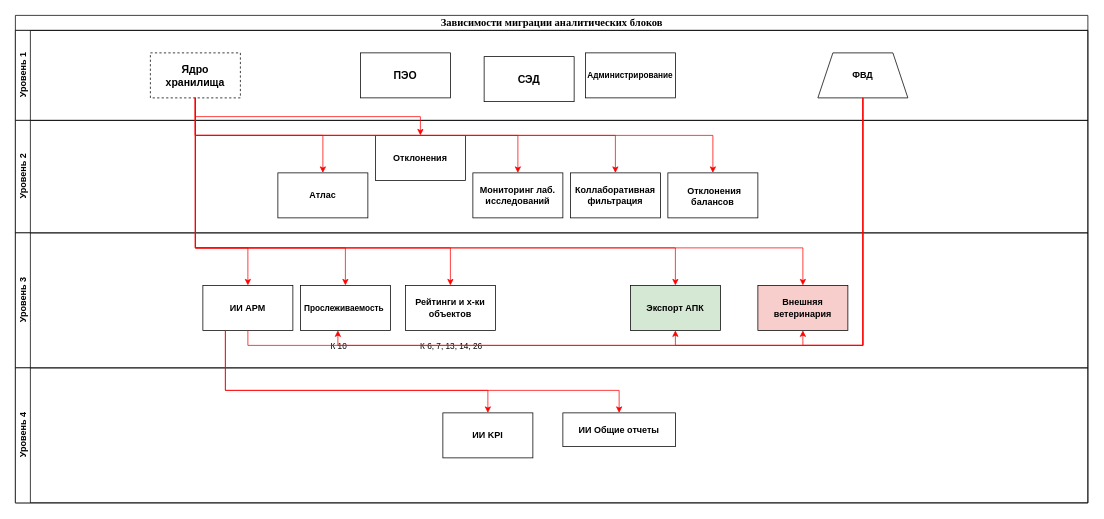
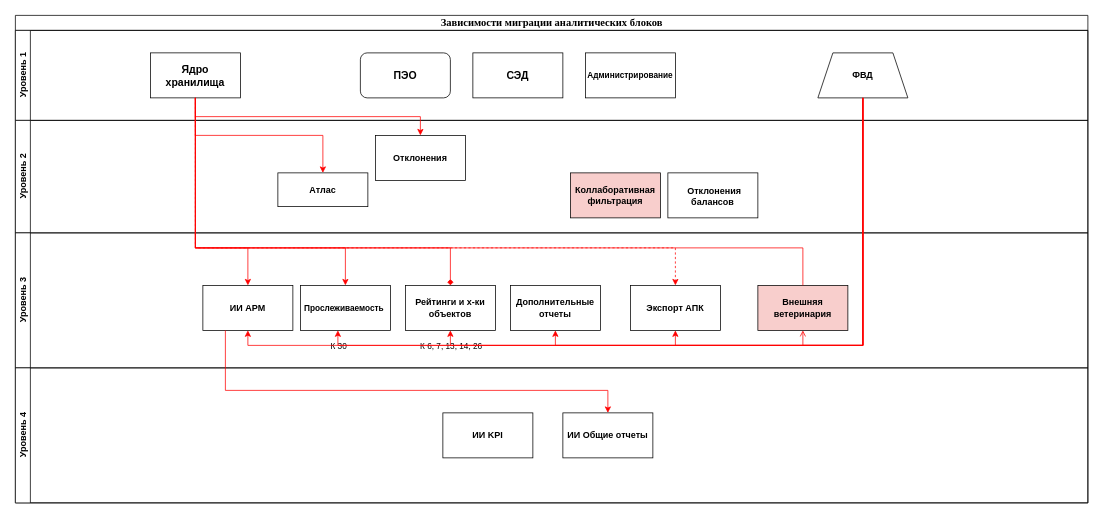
- <mxCell id="4" value="&lt;b&gt;&lt;font style=&quot;font-size: 14px;&quot;&gt;Ядро хранилища&lt;/font&gt;&lt;/b&gt;" style="rounded=0;whiteSpace=wrap;html=1;strokeColor=default;dashed=1;" parent="3" vertex="1"><mxGeometry x="180" y="30" width="120" height="60" as="geometry" /></mxCell>
+ <mxCell id="4" value="&lt;b&gt;&lt;font style=&quot;font-size: 14px;&quot;&gt;Ядро хранилища&lt;/font&gt;&lt;/b&gt;" style="rounded=0;whiteSpace=wrap;html=1;strokeColor=default;" parent="3" vertex="1"><mxGeometry x="180" y="30" width="120" height="60" as="geometry" /></mxCell>
- <mxCell id="8" value="&lt;span id=&quot;docs-internal-guid-7d615c99-7fff-7a86-46f8-0a8af28e0f3e&quot;&gt;&lt;span style=&quot;font-family: Arial, sans-serif; background-color: transparent; font-variant-numeric: normal; font-variant-east-asian: normal; font-variant-alternates: normal; font-variant-position: normal; vertical-align: baseline; white-space-collapse: preserve;&quot;&gt;&lt;font style=&quot;font-size: 14px;&quot;&gt;&lt;b style=&quot;&quot;&gt;ПЭО&lt;/b&gt;&lt;/font&gt;&lt;/span&gt;&lt;/span&gt;" style="rounded=0;whiteSpace=wrap;html=1;strokeColor=default;" vertex="1" parent="3"><mxGeometry x="460" y="30" width="120" height="60" as="geometry" /></mxCell>
+ <mxCell id="8" value="&lt;span id=&quot;docs-internal-guid-7d615c99-7fff-7a86-46f8-0a8af28e0f3e&quot;&gt;&lt;span style=&quot;font-family: Arial, sans-serif; background-color: transparent; font-variant-numeric: normal; font-variant-east-asian: normal; font-variant-alternates: normal; font-variant-position: normal; vertical-align: baseline; white-space-collapse: preserve;&quot;&gt;&lt;font style=&quot;font-size: 14px;&quot;&gt;&lt;b style=&quot;&quot;&gt;ПЭО&lt;/b&gt;&lt;/font&gt;&lt;/span&gt;&lt;/span&gt;" style="whiteSpace=wrap;html=1;strokeColor=default;rounded=1;" vertex="1" parent="3"><mxGeometry x="460" y="30" width="120" height="60" as="geometry" /></mxCell>
- <mxCell id="5" value="&lt;span style=&quot;font-size: 14px;&quot;&gt;&lt;b&gt;СЭД&lt;/b&gt;&lt;/span&gt;" style="rounded=0;whiteSpace=wrap;html=1;strokeColor=default;" parent="3" vertex="1"><mxGeometry x="625" y="35" width="120" height="60" as="geometry" /></mxCell>
+ <mxCell id="5" value="&lt;span style=&quot;font-size: 14px;&quot;&gt;&lt;b&gt;СЭД&lt;/b&gt;&lt;/span&gt;" style="rounded=0;whiteSpace=wrap;html=1;strokeColor=default;" parent="3" vertex="1"><mxGeometry x="610" y="30" width="120" height="60" as="geometry" /></mxCell>
- <mxCell id="31" style="edgeStyle=elbowEdgeStyle;rounded=0;orthogonalLoop=1;jettySize=auto;elbow=vertical;html=1;exitX=0.5;exitY=1;exitDx=0;exitDy=0;strokeColor=#FF0000;" parent="2" source="4" target="14" edge="1"><mxGeometry relative="1" as="geometry" /></mxCell>
- <mxCell id="30" style="edgeStyle=elbowEdgeStyle;rounded=0;orthogonalLoop=1;jettySize=auto;elbow=vertical;html=1;exitX=0.5;exitY=1;exitDx=0;exitDy=0;strokeColor=#FF0000;" parent="2" source="4" target="13" edge="1"><mxGeometry relative="1" as="geometry" /></mxCell>
- <mxCell id="29" style="edgeStyle=elbowEdgeStyle;rounded=0;orthogonalLoop=1;jettySize=auto;elbow=vertical;html=1;exitX=0.5;exitY=1;exitDx=0;exitDy=0;strokeColor=#FF0000;" parent="2" source="4" target="12" edge="1"><mxGeometry relative="1" as="geometry" /></mxCell>
- <mxCell id="10" value="&lt;span id=&quot;docs-internal-guid-7d615c99-7fff-7a86-46f8-0a8af28e0f3e&quot;&gt;&lt;span style=&quot;font-family: Arial, sans-serif; background-color: transparent; font-weight: 700; font-variant-numeric: normal; font-variant-east-asian: normal; font-variant-alternates: normal; font-variant-position: normal; vertical-align: baseline; white-space-collapse: preserve;&quot;&gt;&lt;font style=&quot;font-size: 12px;&quot;&gt;Атлас&lt;/font&gt;&lt;/span&gt;&lt;/span&gt;" style="rounded=0;whiteSpace=wrap;html=1;strokeColor=default;" parent="9" vertex="1"><mxGeometry x="350" y="70" width="120" height="60" as="geometry" /></mxCell>
+ <mxCell id="10" value="&lt;span id=&quot;docs-internal-guid-7d615c99-7fff-7a86-46f8-0a8af28e0f3e&quot;&gt;&lt;span style=&quot;font-family: Arial, sans-serif; background-color: transparent; font-weight: 700; font-variant-numeric: normal; font-variant-east-asian: normal; font-variant-alternates: normal; font-variant-position: normal; vertical-align: baseline; white-space-collapse: preserve;&quot;&gt;&lt;font style=&quot;font-size: 12px;&quot;&gt;Атлас&lt;/font&gt;&lt;/span&gt;&lt;/span&gt;" style="rounded=0;whiteSpace=wrap;html=1;strokeColor=default;" parent="9" vertex="1"><mxGeometry x="350" y="70" width="120" height="45" as="geometry" /></mxCell>
- <mxCell id="12" value="&lt;span id=&quot;docs-internal-guid-870f3a8c-7fff-78d6-4519-5aa0fbe8bb6a&quot;&gt;&lt;span style=&quot;font-family: Arial, sans-serif; background-color: transparent; font-weight: 700; font-variant-numeric: normal; font-variant-east-asian: normal; font-variant-alternates: normal; font-variant-position: normal; vertical-align: baseline; white-space-collapse: preserve;&quot;&gt;&lt;font style=&quot;font-size: 12px;&quot;&gt;Мониторинг лаб. исследований&lt;/font&gt;&lt;/span&gt;&lt;/span&gt;" style="rounded=0;whiteSpace=wrap;html=1;strokeColor=default;" parent="9" vertex="1"><mxGeometry x="610" y="70" width="120" height="60" as="geometry" /></mxCell>
- <mxCell id="13" value="&lt;span id=&quot;docs-internal-guid-a794fde9-7fff-b875-dd36-8d0dae9d6180&quot;&gt;&lt;span style=&quot;font-family: Arial, sans-serif; background-color: transparent; font-weight: 700; font-variant-numeric: normal; font-variant-east-asian: normal; font-variant-alternates: normal; font-variant-position: normal; vertical-align: baseline; white-space-collapse: preserve;&quot;&gt;&lt;font style=&quot;font-size: 12px;&quot;&gt;Коллаборативная фильтрация&lt;/font&gt;&lt;/span&gt;&lt;/span&gt;" style="rounded=0;whiteSpace=wrap;html=1;strokeColor=default;" parent="9" vertex="1"><mxGeometry x="740" y="70" width="120" height="60" as="geometry" /></mxCell>
+ <mxCell id="13" value="&lt;span id=&quot;docs-internal-guid-a794fde9-7fff-b875-dd36-8d0dae9d6180&quot;&gt;&lt;span style=&quot;font-family: Arial, sans-serif; background-color: transparent; font-weight: 700; font-variant-numeric: normal; font-variant-east-asian: normal; font-variant-alternates: normal; font-variant-position: normal; vertical-align: baseline; white-space-collapse: preserve;&quot;&gt;&lt;font style=&quot;font-size: 12px;&quot;&gt;Коллаборативная фильтрация&lt;/font&gt;&lt;/span&gt;&lt;/span&gt;" style="rounded=0;whiteSpace=wrap;html=1;strokeColor=default;fillColor=#f8cecc;" parent="9" vertex="1"><mxGeometry x="740" y="70" width="120" height="60" as="geometry" /></mxCell>
- <mxCell id="34" style="edgeStyle=elbowEdgeStyle;rounded=0;orthogonalLoop=1;jettySize=auto;elbow=vertical;html=1;exitX=0.5;exitY=1;exitDx=0;exitDy=0;strokeColor=#FF0000;" parent="2" source="4" target="20" edge="1"><mxGeometry relative="1" as="geometry"><Array as="points"><mxPoint x="220" y="310" /></Array></mxGeometry></mxCell>
+ <mxCell id="34" style="edgeStyle=elbowEdgeStyle;rounded=0;orthogonalLoop=1;jettySize=auto;elbow=vertical;html=1;exitX=0.5;exitY=1;exitDx=0;exitDy=0;strokeColor=#FF0000;dashed=1;" parent="2" source="4" target="20" edge="1"><mxGeometry relative="1" as="geometry"><Array as="points"><mxPoint x="220" y="310" /></Array></mxGeometry></mxCell>
- <mxCell id="33" style="edgeStyle=elbowEdgeStyle;rounded=0;orthogonalLoop=1;jettySize=auto;elbow=vertical;html=1;exitX=0.5;exitY=1;exitDx=0;exitDy=0;strokeColor=#FF0000;" parent="2" source="4" target="17" edge="1"><mxGeometry relative="1" as="geometry"><Array as="points"><mxPoint x="270" y="310" /></Array></mxGeometry></mxCell>
+ <mxCell id="33" style="edgeStyle=elbowEdgeStyle;rounded=0;orthogonalLoop=1;jettySize=auto;elbow=vertical;html=1;exitX=0.5;exitY=1;exitDx=0;exitDy=0;strokeColor=#FF0000;endArrow=diamond;" parent="2" source="4" target="17" edge="1"><mxGeometry relative="1" as="geometry"><Array as="points"><mxPoint x="270" y="310" /></Array></mxGeometry></mxCell>
- <mxCell id="35" style="edgeStyle=elbowEdgeStyle;rounded=0;orthogonalLoop=1;jettySize=auto;elbow=vertical;html=1;exitX=0.5;exitY=1;exitDx=0;exitDy=0;strokeColor=#FF0000;" parent="2" source="4" target="21" edge="1"><mxGeometry relative="1" as="geometry"><Array as="points"><mxPoint x="250" y="310" /></Array></mxGeometry></mxCell>
+ <mxCell id="35" style="edgeStyle=elbowEdgeStyle;rounded=0;orthogonalLoop=1;jettySize=auto;elbow=vertical;html=1;exitX=0.5;exitY=1;exitDx=0;exitDy=0;strokeColor=#FF0000;endArrow=none;" parent="2" source="4" target="21" edge="1"><mxGeometry relative="1" as="geometry"><Array as="points"><mxPoint x="250" y="310" /></Array></mxGeometry></mxCell>
+ <mxCell id="18" value="&lt;span id=&quot;docs-internal-guid-e4dde303-7fff-07b4-d732-defd84a26daf&quot;&gt;&lt;span style=&quot;font-family: Arial, sans-serif; background-color: transparent; font-weight: 700; font-variant-numeric: normal; font-variant-east-asian: normal; font-variant-alternates: normal; font-variant-position: normal; vertical-align: baseline; white-space-collapse: preserve;&quot;&gt;&lt;font style=&quot;font-size: 12px;&quot;&gt;Дополнительные отчеты&lt;/font&gt;&lt;/span&gt;&lt;/span&gt;" style="rounded=0;whiteSpace=wrap;html=1;strokeColor=default;" parent="15" vertex="1"><mxGeometry x="660" y="70" width="120" height="60" as="geometry" /></mxCell>
- <mxCell id="20" value="&lt;span id=&quot;docs-internal-guid-900b498e-7fff-182f-1e8f-28ba7d5d7925&quot;&gt;&lt;span style=&quot;font-family: Arial, sans-serif; background-color: transparent; font-variant-numeric: normal; font-variant-east-asian: normal; font-variant-alternates: normal; font-variant-position: normal; vertical-align: baseline; white-space-collapse: preserve;&quot;&gt;&lt;b style=&quot;&quot;&gt;&lt;font style=&quot;font-size: 12px;&quot;&gt;Экспорт АПК&lt;/font&gt;&lt;/b&gt;&lt;/span&gt;&lt;/span&gt;" style="rounded=0;whiteSpace=wrap;html=1;strokeColor=default;fillColor=#d5e8d4;" parent="15" vertex="1"><mxGeometry x="820" y="70" width="120" height="60" as="geometry" /></mxCell>
+ <mxCell id="20" value="&lt;span id=&quot;docs-internal-guid-900b498e-7fff-182f-1e8f-28ba7d5d7925&quot;&gt;&lt;span style=&quot;font-family: Arial, sans-serif; background-color: transparent; font-variant-numeric: normal; font-variant-east-asian: normal; font-variant-alternates: normal; font-variant-position: normal; vertical-align: baseline; white-space-collapse: preserve;&quot;&gt;&lt;b style=&quot;&quot;&gt;&lt;font style=&quot;font-size: 12px;&quot;&gt;Экспорт АПК&lt;/font&gt;&lt;/b&gt;&lt;/span&gt;&lt;/span&gt;" style="rounded=0;whiteSpace=wrap;html=1;strokeColor=default;" parent="15" vertex="1"><mxGeometry x="820" y="70" width="120" height="60" as="geometry" /></mxCell>
- <mxCell id="36" style="edgeStyle=elbowEdgeStyle;rounded=0;orthogonalLoop=1;jettySize=auto;elbow=vertical;html=1;exitX=0.5;exitY=1;exitDx=0;exitDy=0;entryX=0.5;entryY=1;entryDx=0;entryDy=0;strokeColor=#FF0000;endArrow=none;" parent="2" source="7" target="19" edge="1"><mxGeometry relative="1" as="geometry"><Array as="points"><mxPoint x="1140" y="440" /></Array></mxGeometry></mxCell>
+ <mxCell id="36" style="edgeStyle=elbowEdgeStyle;rounded=0;orthogonalLoop=1;jettySize=auto;elbow=vertical;html=1;exitX=0.5;exitY=1;exitDx=0;exitDy=0;entryX=0.5;entryY=1;entryDx=0;entryDy=0;strokeColor=#FF0000;" parent="2" source="7" target="19" edge="1"><mxGeometry relative="1" as="geometry"><Array as="points"><mxPoint x="1140" y="440" /></Array></mxGeometry></mxCell>
- <mxCell id="37" style="edgeStyle=elbowEdgeStyle;rounded=0;orthogonalLoop=1;jettySize=auto;elbow=vertical;html=1;exitX=0.5;exitY=1;exitDx=0;exitDy=0;entryX=0.5;entryY=1;entryDx=0;entryDy=0;strokeColor=#FF0000;" parent="2" source="7" target="21" edge="1"><mxGeometry relative="1" as="geometry"><Array as="points"><mxPoint x="990" y="440" /></Array></mxGeometry></mxCell>
+ <mxCell id="37" style="edgeStyle=elbowEdgeStyle;rounded=0;orthogonalLoop=1;jettySize=auto;elbow=vertical;html=1;exitX=0.5;exitY=1;exitDx=0;exitDy=0;entryX=0.5;entryY=1;entryDx=0;entryDy=0;strokeColor=#FF0000;endArrow=open;" parent="2" source="7" target="21" edge="1"><mxGeometry relative="1" as="geometry"><Array as="points"><mxPoint x="990" y="440" /></Array></mxGeometry></mxCell>
+ <mxCell id="40" style="edgeStyle=elbowEdgeStyle;rounded=0;orthogonalLoop=1;jettySize=auto;elbow=vertical;html=1;exitX=0.5;exitY=1;exitDx=0;exitDy=0;entryX=0.5;entryY=1;entryDx=0;entryDy=0;strokeColor=#FF0000;" parent="2" source="7" target="17" edge="1"><mxGeometry relative="1" as="geometry"><Array as="points"><mxPoint x="940" y="440" /></Array></mxGeometry></mxCell>
+ <mxCell id="39" style="edgeStyle=elbowEdgeStyle;rounded=0;orthogonalLoop=1;jettySize=auto;elbow=vertical;html=1;exitX=0.5;exitY=1;exitDx=0;exitDy=0;entryX=0.5;entryY=1;entryDx=0;entryDy=0;strokeColor=#FF0000;" parent="2" source="7" target="18" edge="1"><mxGeometry relative="1" as="geometry"><Array as="points"><mxPoint x="940" y="440" /></Array></mxGeometry></mxCell>
- <mxCell id="23" value="К 10" style="edgeLabel;html=1;align=center;verticalAlign=middle;resizable=0;points=[];" parent="15" vertex="1" connectable="0"><mxGeometry x="430" y="150" as="geometry" /></mxCell>
+ <mxCell id="23" value="К 30" style="edgeLabel;html=1;align=center;verticalAlign=middle;resizable=0;points=[];" parent="15" vertex="1" connectable="0"><mxGeometry x="430" y="150" as="geometry" /></mxCell>
- <mxCell id="44" style="edgeStyle=elbowEdgeStyle;rounded=0;orthogonalLoop=1;jettySize=auto;elbow=vertical;html=1;exitX=0.25;exitY=1;exitDx=0;exitDy=0;strokeColor=#FF0000;" parent="2" source="19" target="26" edge="1"><mxGeometry relative="1" as="geometry"><Array as="points"><mxPoint x="360" y="500" /></Array></mxGeometry></mxCell>
- <mxCell id="25" value="&lt;span id=&quot;docs-internal-guid-7d615c99-7fff-7a86-46f8-0a8af28e0f3e&quot;&gt;&lt;span style=&quot;font-family: Arial, sans-serif; background-color: transparent; font-weight: 700; font-variant-numeric: normal; font-variant-east-asian: normal; font-variant-alternates: normal; font-variant-position: normal; vertical-align: baseline; white-space-collapse: preserve;&quot;&gt;&lt;font style=&quot;font-size: 12px;&quot;&gt;ИИ Общие отчеты&lt;/font&gt;&lt;/span&gt;&lt;/span&gt;" style="rounded=0;whiteSpace=wrap;html=1;strokeColor=default;" parent="24" vertex="1"><mxGeometry x="730" y="60" width="150" height="45" as="geometry" /></mxCell>
+ <mxCell id="25" value="&lt;span id=&quot;docs-internal-guid-7d615c99-7fff-7a86-46f8-0a8af28e0f3e&quot;&gt;&lt;span style=&quot;font-family: Arial, sans-serif; background-color: transparent; font-weight: 700; font-variant-numeric: normal; font-variant-east-asian: normal; font-variant-alternates: normal; font-variant-position: normal; vertical-align: baseline; white-space-collapse: preserve;&quot;&gt;&lt;font style=&quot;font-size: 12px;&quot;&gt;ИИ Общие отчеты&lt;/font&gt;&lt;/span&gt;&lt;/span&gt;" style="rounded=0;whiteSpace=wrap;html=1;strokeColor=default;" parent="24" vertex="1"><mxGeometry x="730" y="60" width="120" height="60" as="geometry" /></mxCell>
